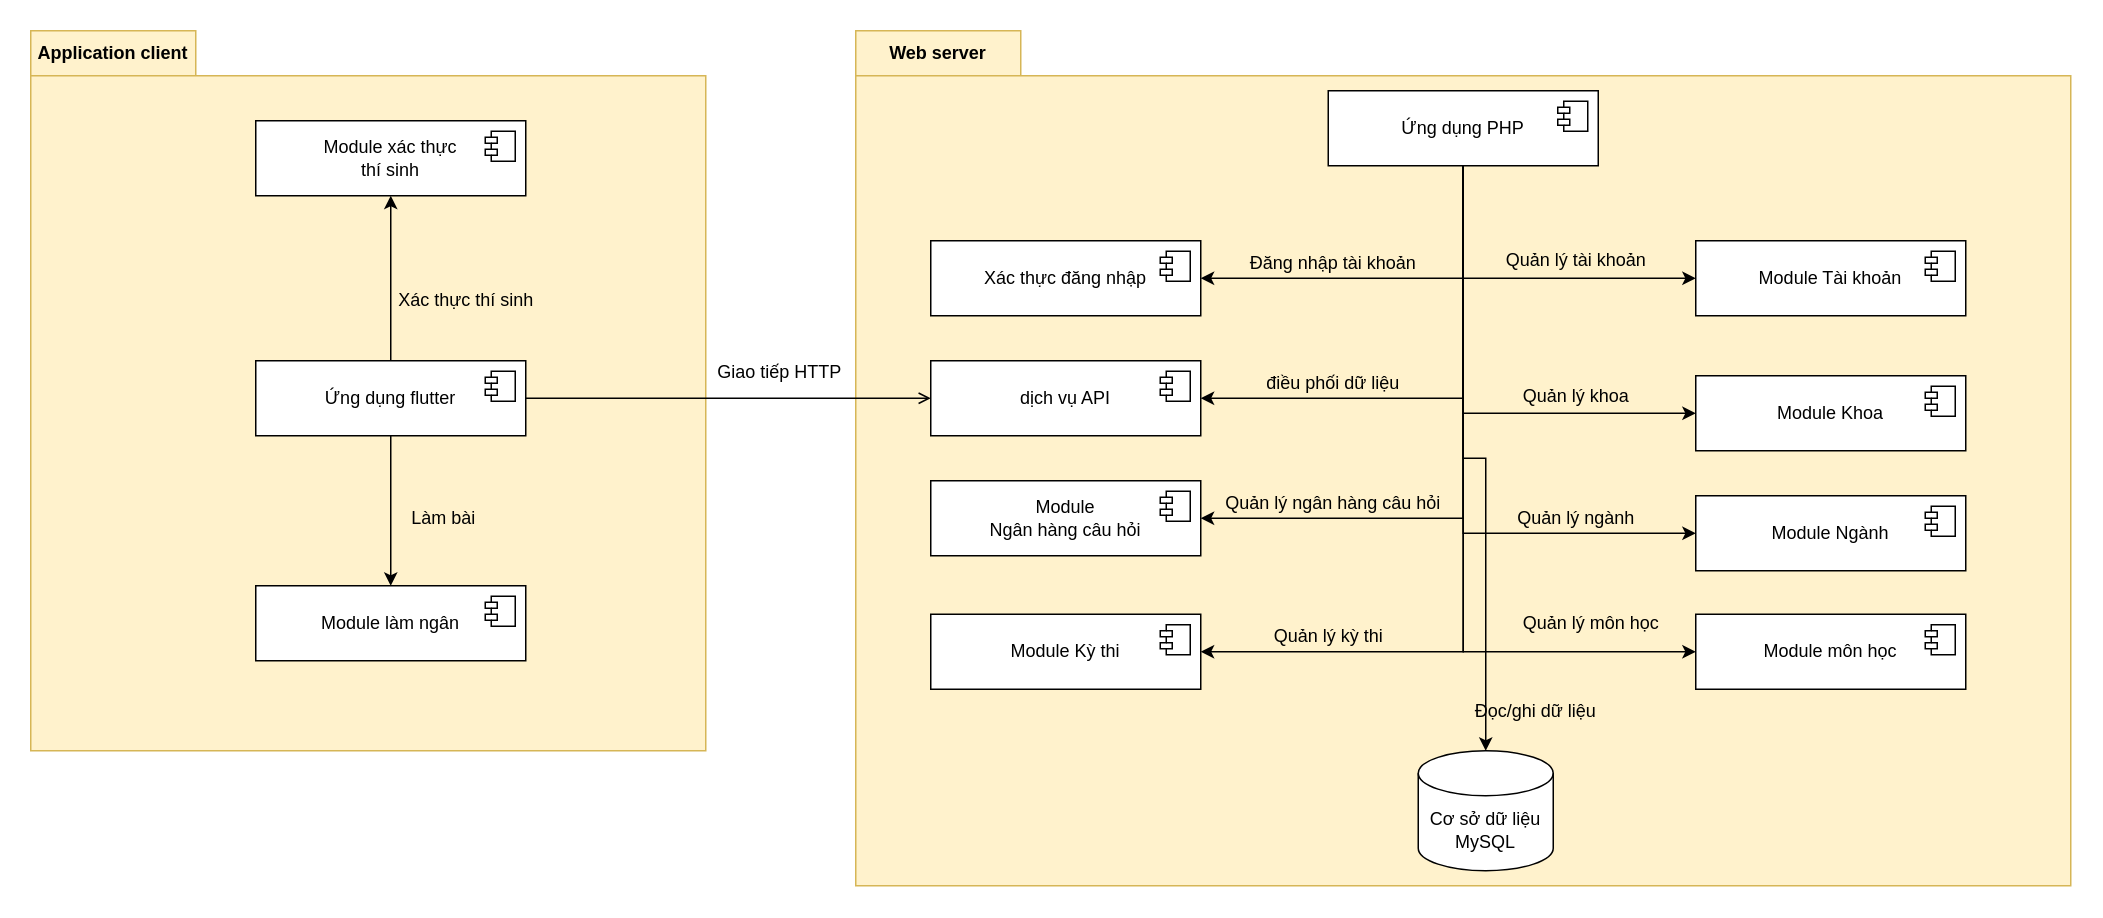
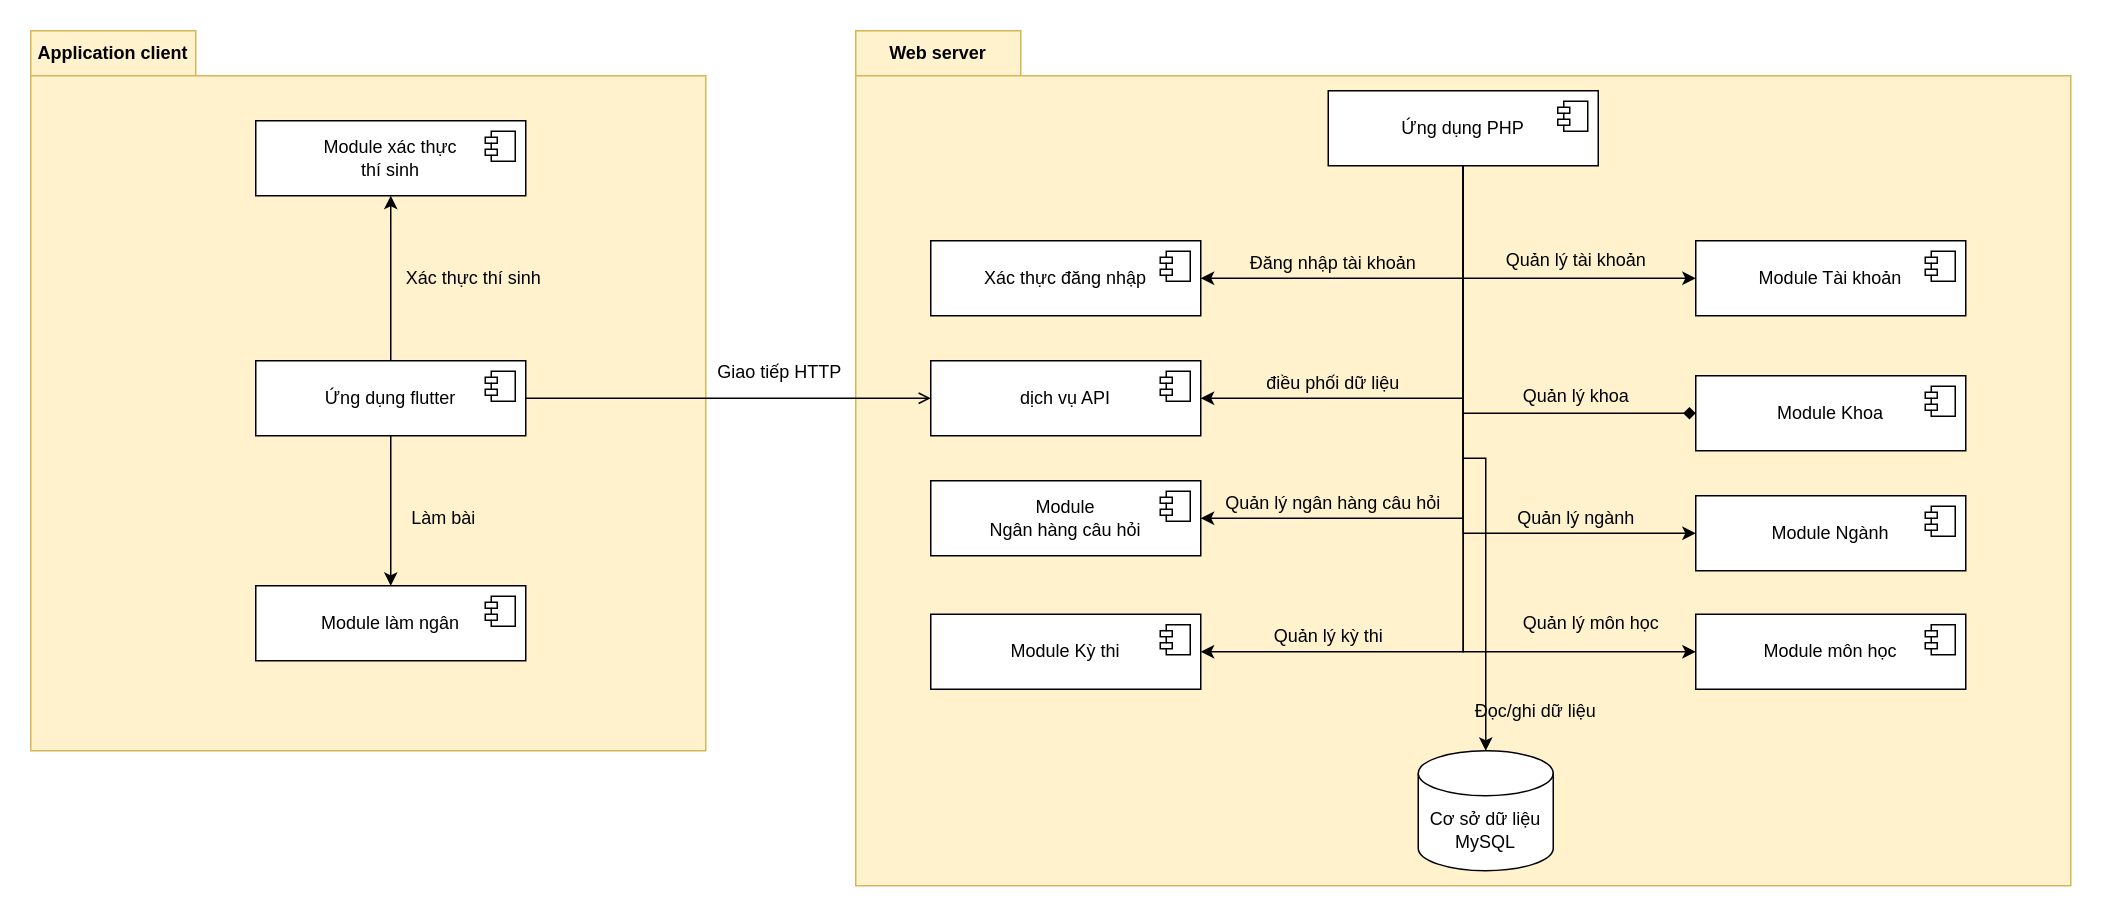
- <mxCell id="53" value="Xác thực thí sinh" style="text;html=1;align=center;verticalAlign=middle;resizable=0;points=[];autosize=1;strokeColor=none;fillColor=none;" vertex="1" parent="1"><mxGeometry x="255" y="185" width="110" height="30" as="geometry" /></mxCell>
+ <mxCell id="53" value="Xác thực thí sinh" style="text;html=1;align=center;verticalAlign=middle;resizable=0;points=[];autosize=1;strokeColor=none;fillColor=none;" vertex="1" parent="1"><mxGeometry x="260" y="170" width="110" height="30" as="geometry" /></mxCell>
- <mxCell id="17" style="edgeStyle=orthogonalEdgeStyle;rounded=0;orthogonalLoop=1;jettySize=auto;html=1;entryX=0;entryY=0.5;entryDx=0;entryDy=0;" edge="1" parent="1" source="20" target="22"><mxGeometry relative="1" as="geometry"><Array as="points"><mxPoint x="975" y="275" /></Array></mxGeometry></mxCell>
+ <mxCell id="17" style="edgeStyle=orthogonalEdgeStyle;rounded=0;orthogonalLoop=1;jettySize=auto;html=1;entryX=0;entryY=0.5;entryDx=0;entryDy=0;endArrow=diamond;" edge="1" parent="1" source="20" target="22"><mxGeometry relative="1" as="geometry"><Array as="points"><mxPoint x="975" y="275" /></Array></mxGeometry></mxCell>
